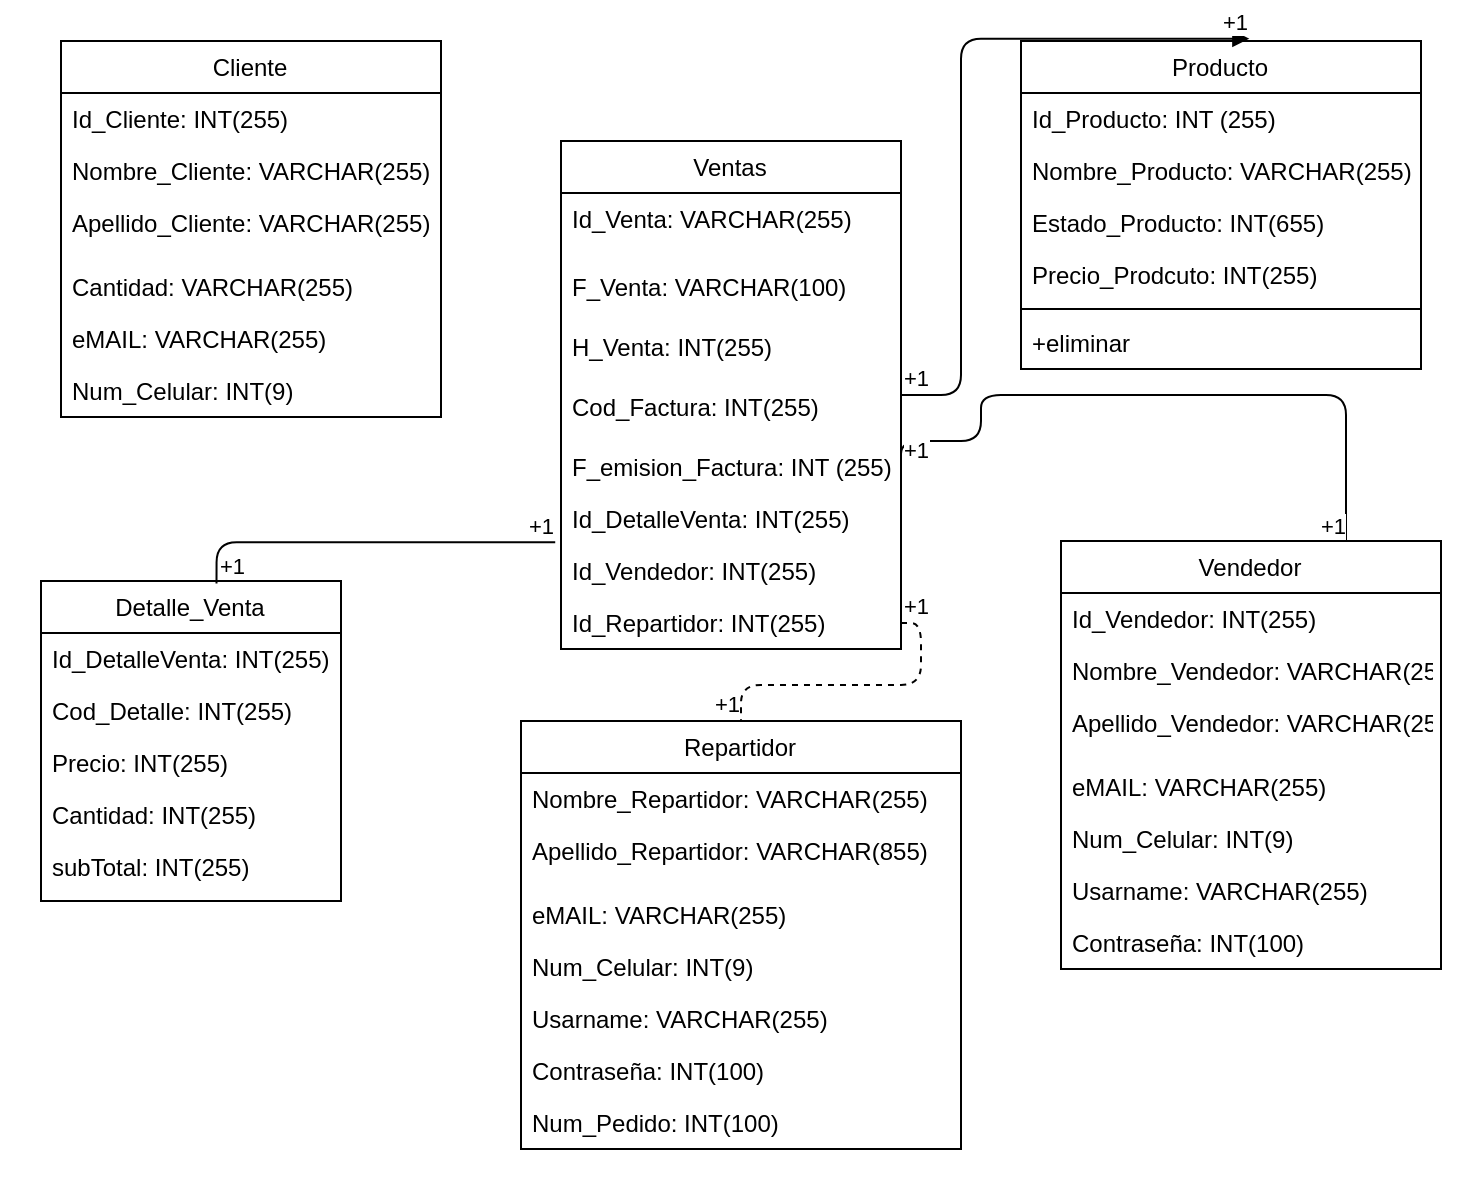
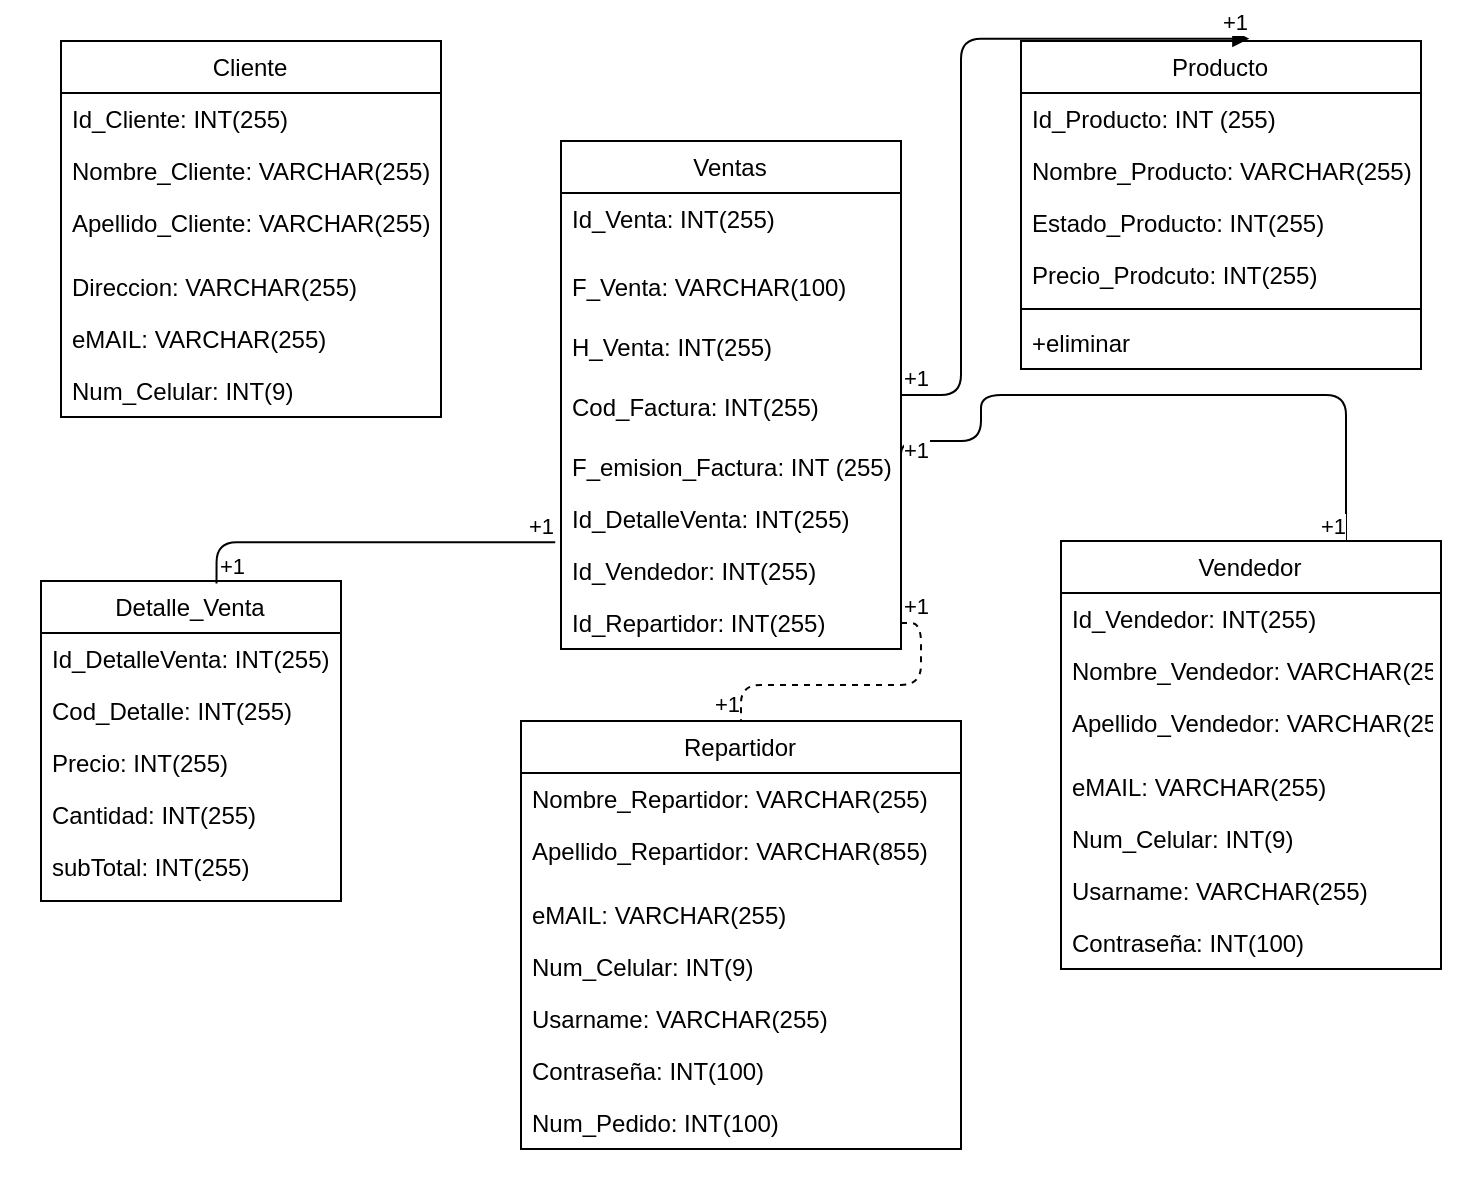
- <mxCell id="3" value="Id_Venta: VARCHAR(255)" style="text;strokeColor=none;fillColor=none;align=left;verticalAlign=top;spacingLeft=4;spacingRight=4;overflow=hidden;rotatable=0;points=[[0,0.5],[1,0.5]];portConstraint=eastwest;" vertex="1" parent="2"><mxGeometry y="26" width="170" height="34" as="geometry" /></mxCell>
+ <mxCell id="3" value="Id_Venta: INT(255)" style="text;strokeColor=none;fillColor=none;align=left;verticalAlign=top;spacingLeft=4;spacingRight=4;overflow=hidden;rotatable=0;points=[[0,0.5],[1,0.5]];portConstraint=eastwest;" vertex="1" parent="2"><mxGeometry y="26" width="170" height="34" as="geometry" /></mxCell>
- <mxCell id="14" value="Estado_Producto: INT(655)" style="text;strokeColor=none;fillColor=none;align=left;verticalAlign=top;spacingLeft=4;spacingRight=4;overflow=hidden;rotatable=0;points=[[0,0.5],[1,0.5]];portConstraint=eastwest;" vertex="1" parent="11"><mxGeometry y="78" width="200" height="26" as="geometry" /></mxCell>
+ <mxCell id="14" value="Estado_Producto: INT(255)" style="text;strokeColor=none;fillColor=none;align=left;verticalAlign=top;spacingLeft=4;spacingRight=4;overflow=hidden;rotatable=0;points=[[0,0.5],[1,0.5]];portConstraint=eastwest;" vertex="1" parent="11"><mxGeometry y="78" width="200" height="26" as="geometry" /></mxCell>
- <mxCell id="28" value="Cantidad: VARCHAR(255)" style="text;strokeColor=none;fillColor=none;align=left;verticalAlign=top;spacingLeft=4;spacingRight=4;overflow=hidden;rotatable=0;points=[[0,0.5],[1,0.5]];portConstraint=eastwest;" vertex="1" parent="24"><mxGeometry y="110" width="190" height="26" as="geometry" /></mxCell>
+ <mxCell id="28" value="Direccion: VARCHAR(255)" style="text;strokeColor=none;fillColor=none;align=left;verticalAlign=top;spacingLeft=4;spacingRight=4;overflow=hidden;rotatable=0;points=[[0,0.5],[1,0.5]];portConstraint=eastwest;" vertex="1" parent="24"><mxGeometry y="110" width="190" height="26" as="geometry" /></mxCell>
